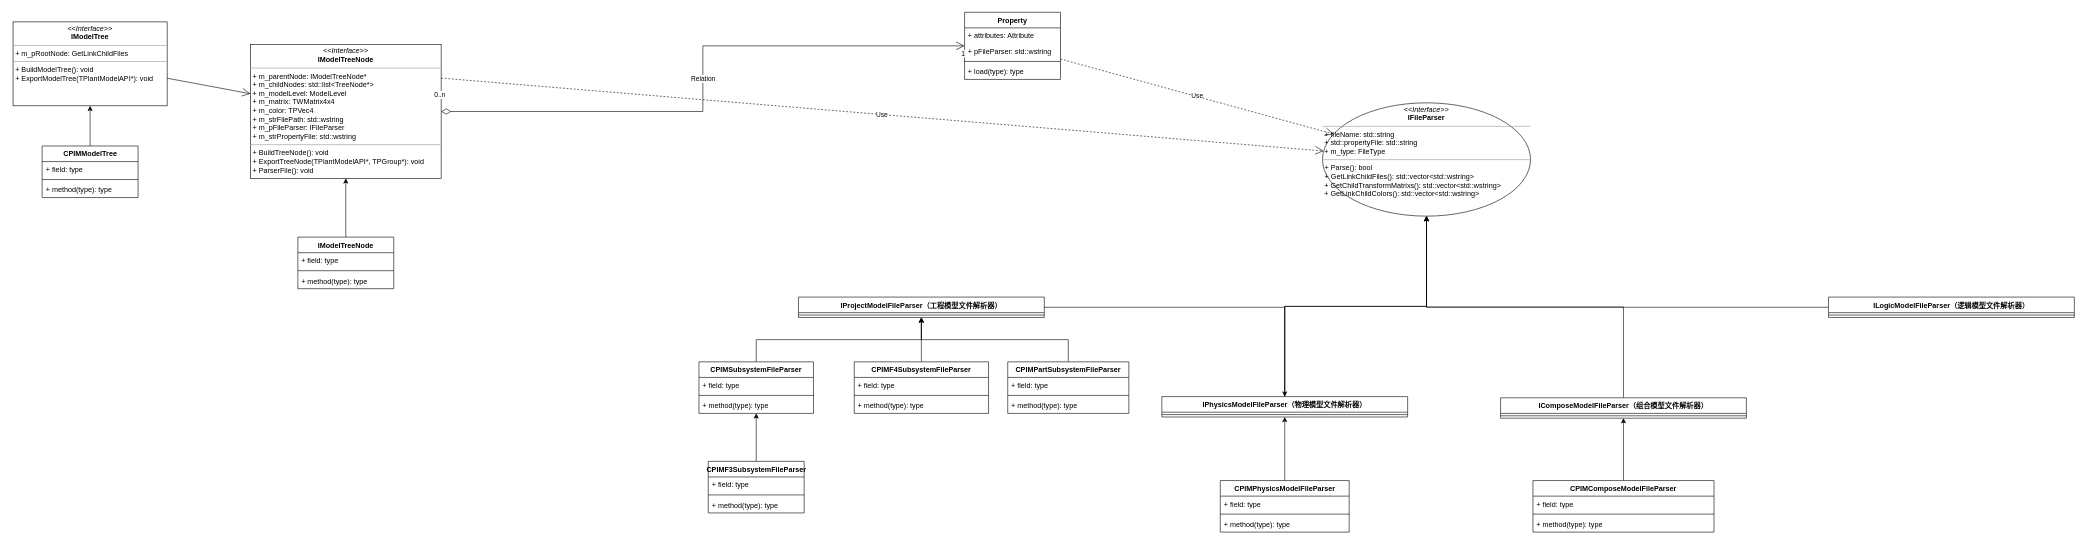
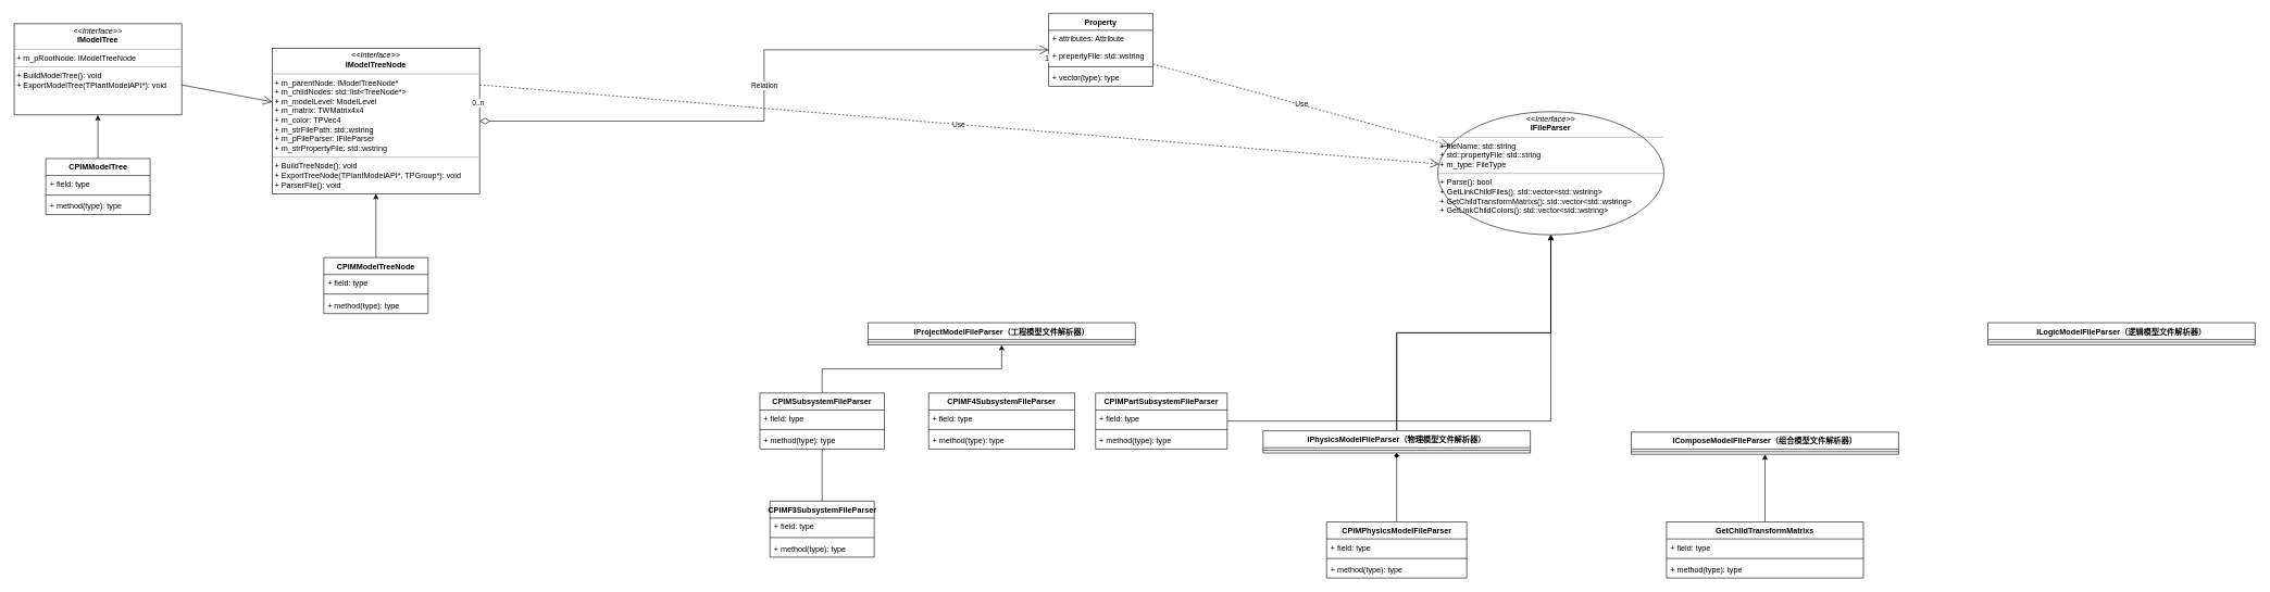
- <mxCell id="62" value="&lt;p style=&quot;margin:0px;margin-top:4px;text-align:center;&quot;&gt;&lt;i&gt;&amp;lt;&amp;lt;Interface&amp;gt;&amp;gt;&lt;/i&gt;&lt;br&gt;&lt;b&gt;IModelTree&lt;/b&gt;&lt;/p&gt;&lt;hr size=&quot;1&quot;&gt;&lt;p style=&quot;margin:0px;margin-left:4px;&quot;&gt;+ m_pRootNode: GetLinkChildFiles&lt;br&gt;&lt;/p&gt;&lt;hr size=&quot;1&quot;&gt;&lt;p style=&quot;margin:0px;margin-left:4px;&quot;&gt;+ BuildModelTree(): void&lt;br&gt;+ ExportModelTree(TPlantModelAPI*): void&lt;/p&gt;" style="verticalAlign=top;align=left;overflow=fill;fontSize=12;fontFamily=Helvetica;html=1;whiteSpace=wrap;" vertex="1" parent="1"><mxGeometry x="20" y="36" width="257" height="140" as="geometry" /></mxCell>
+ <mxCell id="62" value="&lt;p style=&quot;margin:0px;margin-top:4px;text-align:center;&quot;&gt;&lt;i&gt;&amp;lt;&amp;lt;Interface&amp;gt;&amp;gt;&lt;/i&gt;&lt;br&gt;&lt;b&gt;IModelTree&lt;/b&gt;&lt;/p&gt;&lt;hr size=&quot;1&quot;&gt;&lt;p style=&quot;margin:0px;margin-left:4px;&quot;&gt;+ m_pRootNode: IModelTreeNode&lt;br&gt;&lt;/p&gt;&lt;hr size=&quot;1&quot;&gt;&lt;p style=&quot;margin:0px;margin-left:4px;&quot;&gt;+ BuildModelTree(): void&lt;br&gt;+ ExportModelTree(TPlantModelAPI*): void&lt;/p&gt;" style="verticalAlign=top;align=left;overflow=fill;fontSize=12;fontFamily=Helvetica;html=1;whiteSpace=wrap;" vertex="1" parent="1"><mxGeometry x="20" y="36" width="257" height="140" as="geometry" /></mxCell>
- <mxCell id="5" value="+ pFileParser: std::wstring" style="text;strokeColor=none;fillColor=none;align=left;verticalAlign=top;spacingLeft=4;spacingRight=4;overflow=hidden;rotatable=0;points=[[0,0.5],[1,0.5]];portConstraint=eastwest;whiteSpace=wrap;html=1;" parent="3" vertex="1"><mxGeometry y="52" width="160" height="26" as="geometry" /></mxCell>
+ <mxCell id="5" value="+ prepertyFile: std::wstring" style="text;strokeColor=none;fillColor=none;align=left;verticalAlign=top;spacingLeft=4;spacingRight=4;overflow=hidden;rotatable=0;points=[[0,0.5],[1,0.5]];portConstraint=eastwest;whiteSpace=wrap;html=1;" parent="3" vertex="1"><mxGeometry y="52" width="160" height="26" as="geometry" /></mxCell>
- <mxCell id="7" value="+ load(type): type" style="text;strokeColor=none;fillColor=none;align=left;verticalAlign=top;spacingLeft=4;spacingRight=4;overflow=hidden;rotatable=0;points=[[0,0.5],[1,0.5]];portConstraint=eastwest;whiteSpace=wrap;html=1;" parent="3" vertex="1"><mxGeometry y="86" width="160" height="26" as="geometry" /></mxCell>
+ <mxCell id="7" value="+ vector(type): type" style="text;strokeColor=none;fillColor=none;align=left;verticalAlign=top;spacingLeft=4;spacingRight=4;overflow=hidden;rotatable=0;points=[[0,0.5],[1,0.5]];portConstraint=eastwest;whiteSpace=wrap;html=1;" parent="3" vertex="1"><mxGeometry y="86" width="160" height="26" as="geometry" /></mxCell>
- <mxCell id="58" value="IModelTreeNode" style="swimlane;fontStyle=1;align=center;verticalAlign=top;childLayout=stackLayout;horizontal=1;startSize=26;horizontalStack=0;resizeParent=1;resizeParentMax=0;resizeLast=0;collapsible=1;marginBottom=0;whiteSpace=wrap;html=1;" vertex="1" parent="1"><mxGeometry x="495" y="395" width="160" height="86" as="geometry" /></mxCell>
+ <mxCell id="58" value="CPIMModelTreeNode" style="swimlane;fontStyle=1;align=center;verticalAlign=top;childLayout=stackLayout;horizontal=1;startSize=26;horizontalStack=0;resizeParent=1;resizeParentMax=0;resizeLast=0;collapsible=1;marginBottom=0;whiteSpace=wrap;html=1;" vertex="1" parent="1"><mxGeometry x="495" y="395" width="160" height="86" as="geometry" /></mxCell>
- <mxCell id="24" value="" style="edgeStyle=orthogonalEdgeStyle;rounded=0;orthogonalLoop=1;jettySize=auto;html=1;" edge="1" parent="1" source="10" target="25"><mxGeometry relative="1" as="geometry"><mxPoint x="1945" y="682" as="sourcePoint" /><mxPoint x="2378" y="360" as="targetPoint" /></mxGeometry></mxCell>
- <mxCell id="16" style="edgeStyle=orthogonalEdgeStyle;rounded=0;orthogonalLoop=1;jettySize=auto;html=1;" parent="1" source="17" target="8" edge="1"><mxGeometry relative="1" as="geometry" /></mxCell>
- <mxCell id="42" style="edgeStyle=orthogonalEdgeStyle;rounded=0;orthogonalLoop=1;jettySize=auto;html=1;" edge="1" parent="1" source="43" target="10"><mxGeometry relative="1" as="geometry" /></mxCell>
+ <mxCell id="42" style="edgeStyle=orthogonalEdgeStyle;rounded=0;orthogonalLoop=1;jettySize=auto;html=1;" edge="1" parent="1" source="43" target="8"><mxGeometry relative="1" as="geometry" /></mxCell>
- <mxCell id="37" style="edgeStyle=orthogonalEdgeStyle;rounded=0;orthogonalLoop=1;jettySize=auto;html=1;" edge="1" parent="1" source="38" target="10"><mxGeometry relative="1" as="geometry" /></mxCell>
- <mxCell id="13" style="edgeStyle=orthogonalEdgeStyle;rounded=0;orthogonalLoop=1;jettySize=auto;html=1;" parent="1" source="14" target="8" edge="1"><mxGeometry relative="1" as="geometry" /></mxCell>
- <mxCell id="32" style="edgeStyle=orthogonalEdgeStyle;rounded=0;orthogonalLoop=1;jettySize=auto;html=1;" edge="1" parent="1" source="33" target="28"><mxGeometry relative="1" as="geometry" /></mxCell>
+ <mxCell id="32" style="edgeStyle=orthogonalEdgeStyle;rounded=0;orthogonalLoop=1;jettySize=auto;html=1;endArrow=none;" edge="1" parent="1" source="33" target="28"><mxGeometry relative="1" as="geometry" /></mxCell>
- <mxCell id="47" style="edgeStyle=orthogonalEdgeStyle;rounded=0;orthogonalLoop=1;jettySize=auto;html=1;" edge="1" parent="1" source="48" target="25"><mxGeometry relative="1" as="geometry" /></mxCell>
+ <mxCell id="47" style="edgeStyle=orthogonalEdgeStyle;rounded=0;orthogonalLoop=1;jettySize=auto;html=1;endArrow=diamond;" edge="1" parent="1" source="48" target="25"><mxGeometry relative="1" as="geometry" /></mxCell>
- <mxCell id="53" value="CPIMComposeModelFileParser" style="swimlane;fontStyle=1;align=center;verticalAlign=top;childLayout=stackLayout;horizontal=1;startSize=26;horizontalStack=0;resizeParent=1;resizeParentMax=0;resizeLast=0;collapsible=1;marginBottom=0;whiteSpace=wrap;html=1;" vertex="1" parent="1"><mxGeometry x="2555" y="801" width="302" height="86" as="geometry" /></mxCell>
+ <mxCell id="53" value="GetChildTransformMatrixs" style="swimlane;fontStyle=1;align=center;verticalAlign=top;childLayout=stackLayout;horizontal=1;startSize=26;horizontalStack=0;resizeParent=1;resizeParentMax=0;resizeLast=0;collapsible=1;marginBottom=0;whiteSpace=wrap;html=1;" vertex="1" parent="1"><mxGeometry x="2555" y="801" width="302" height="86" as="geometry" /></mxCell>
